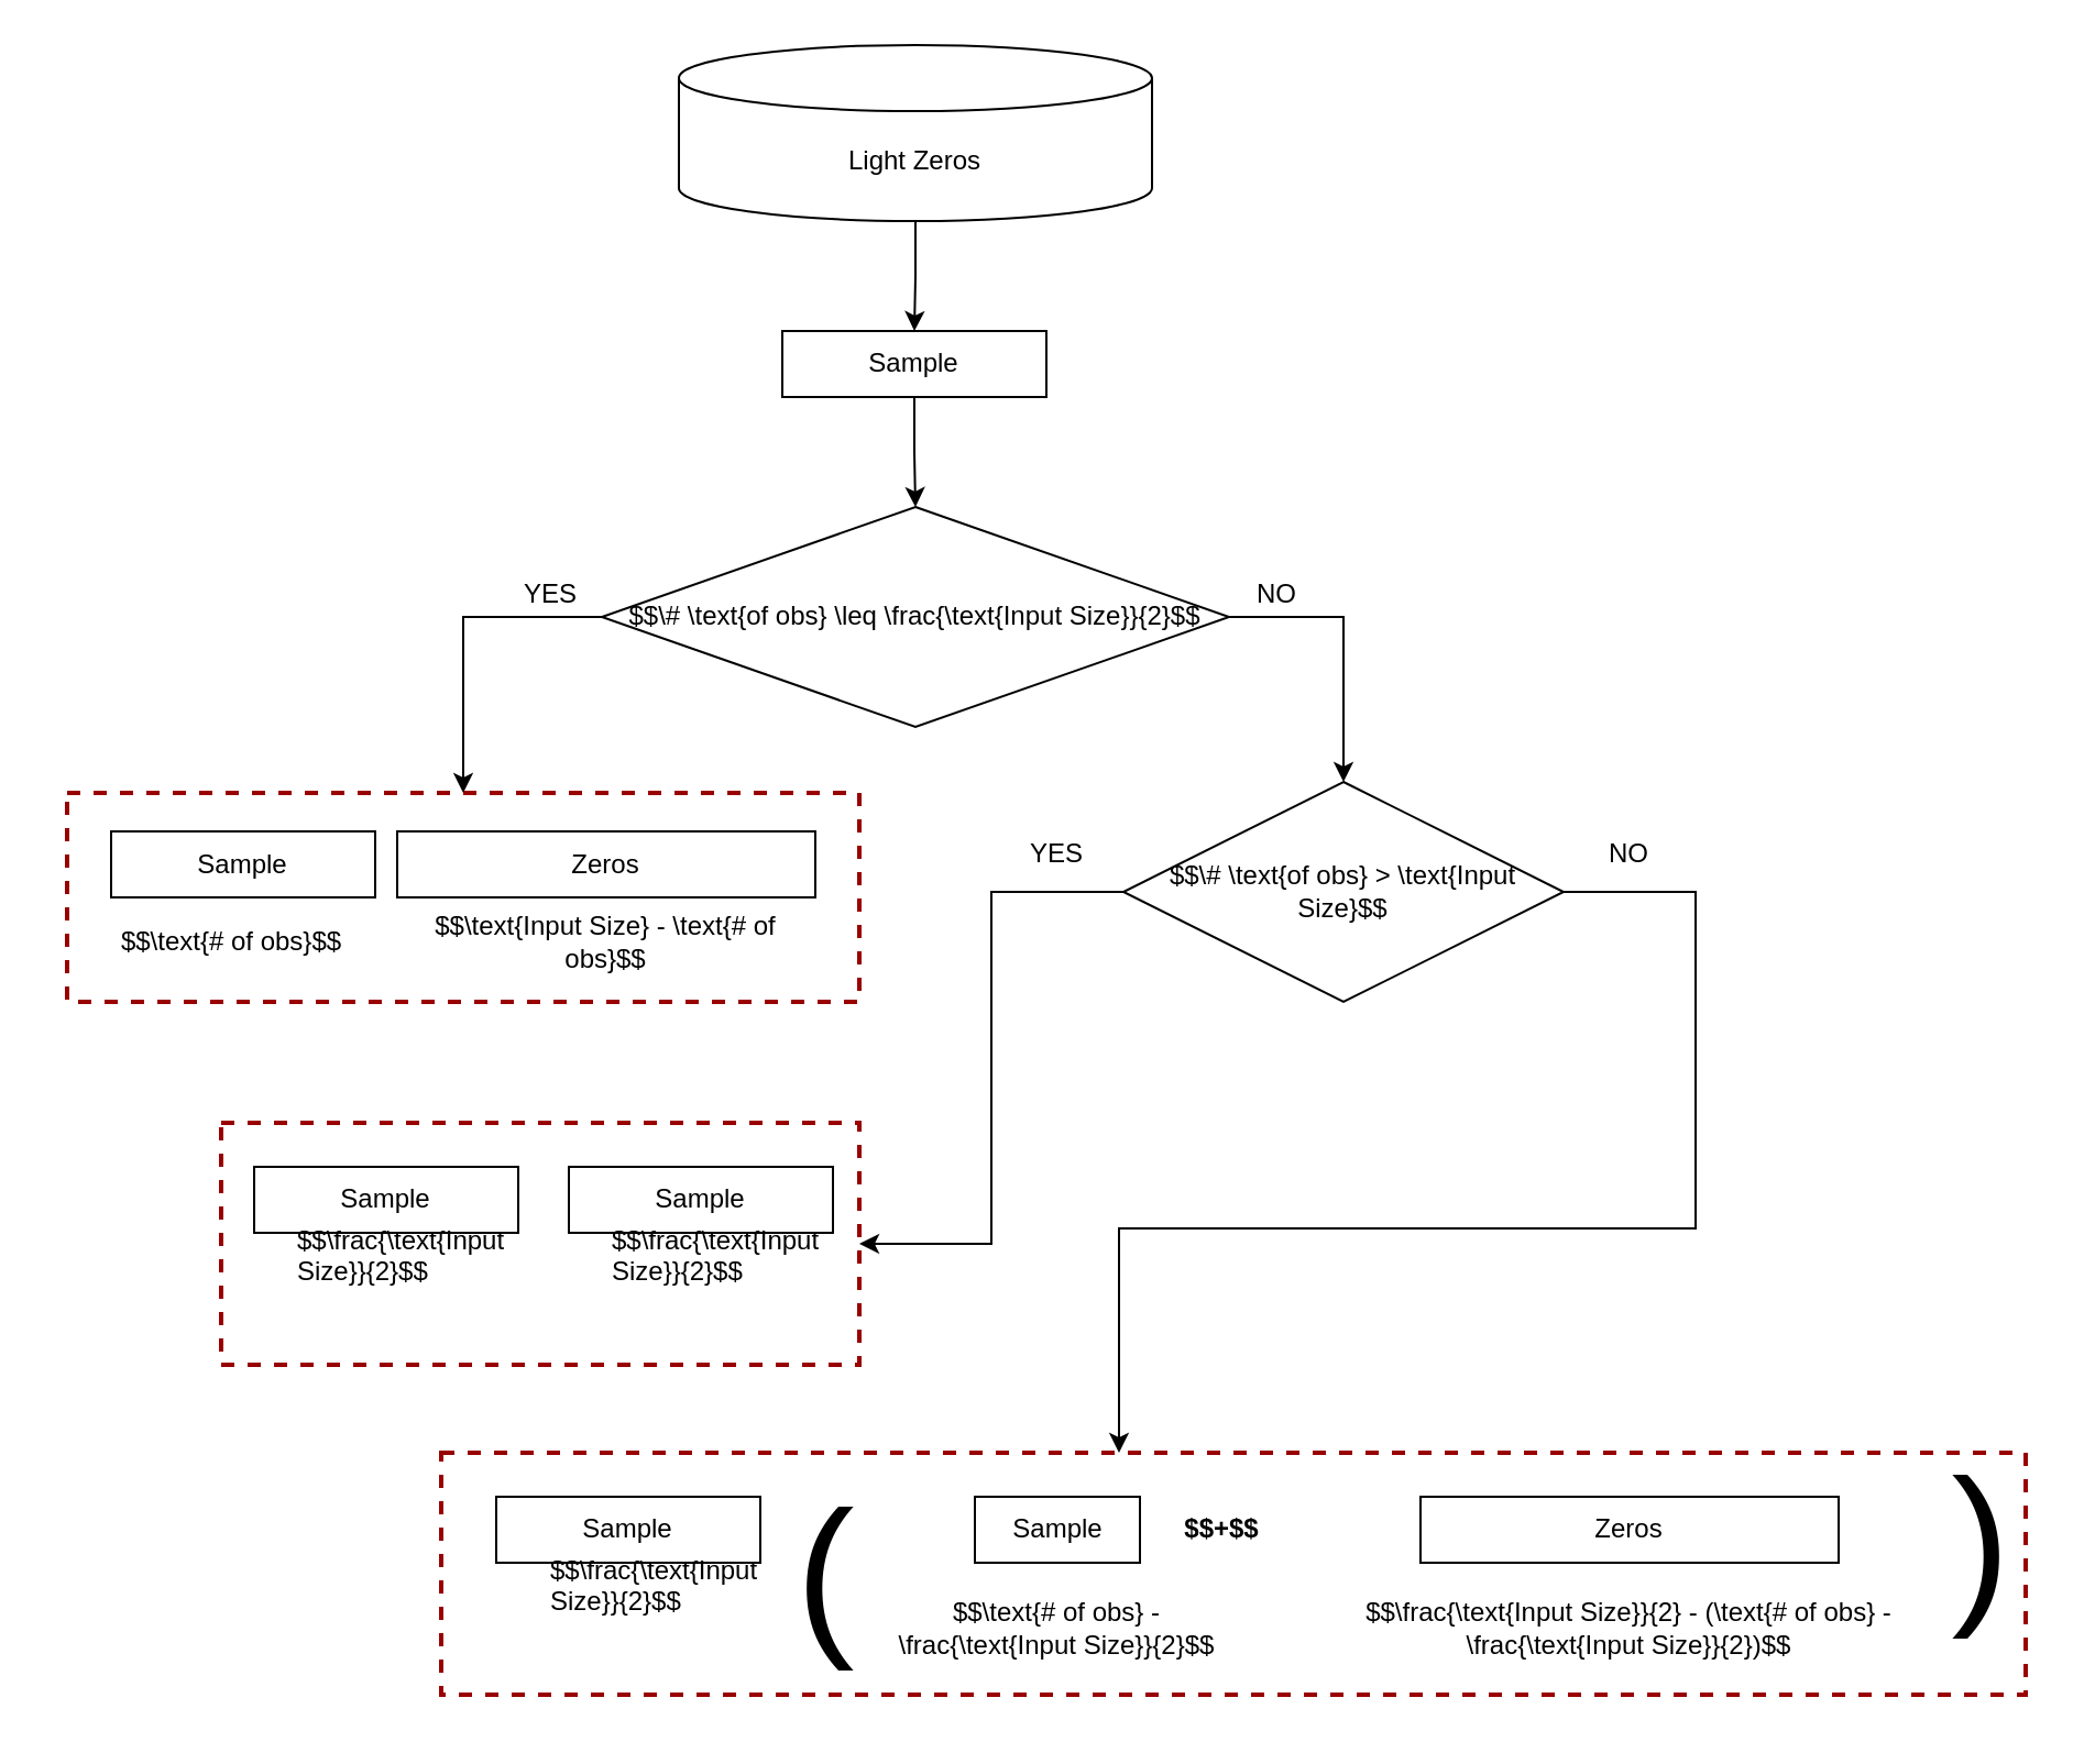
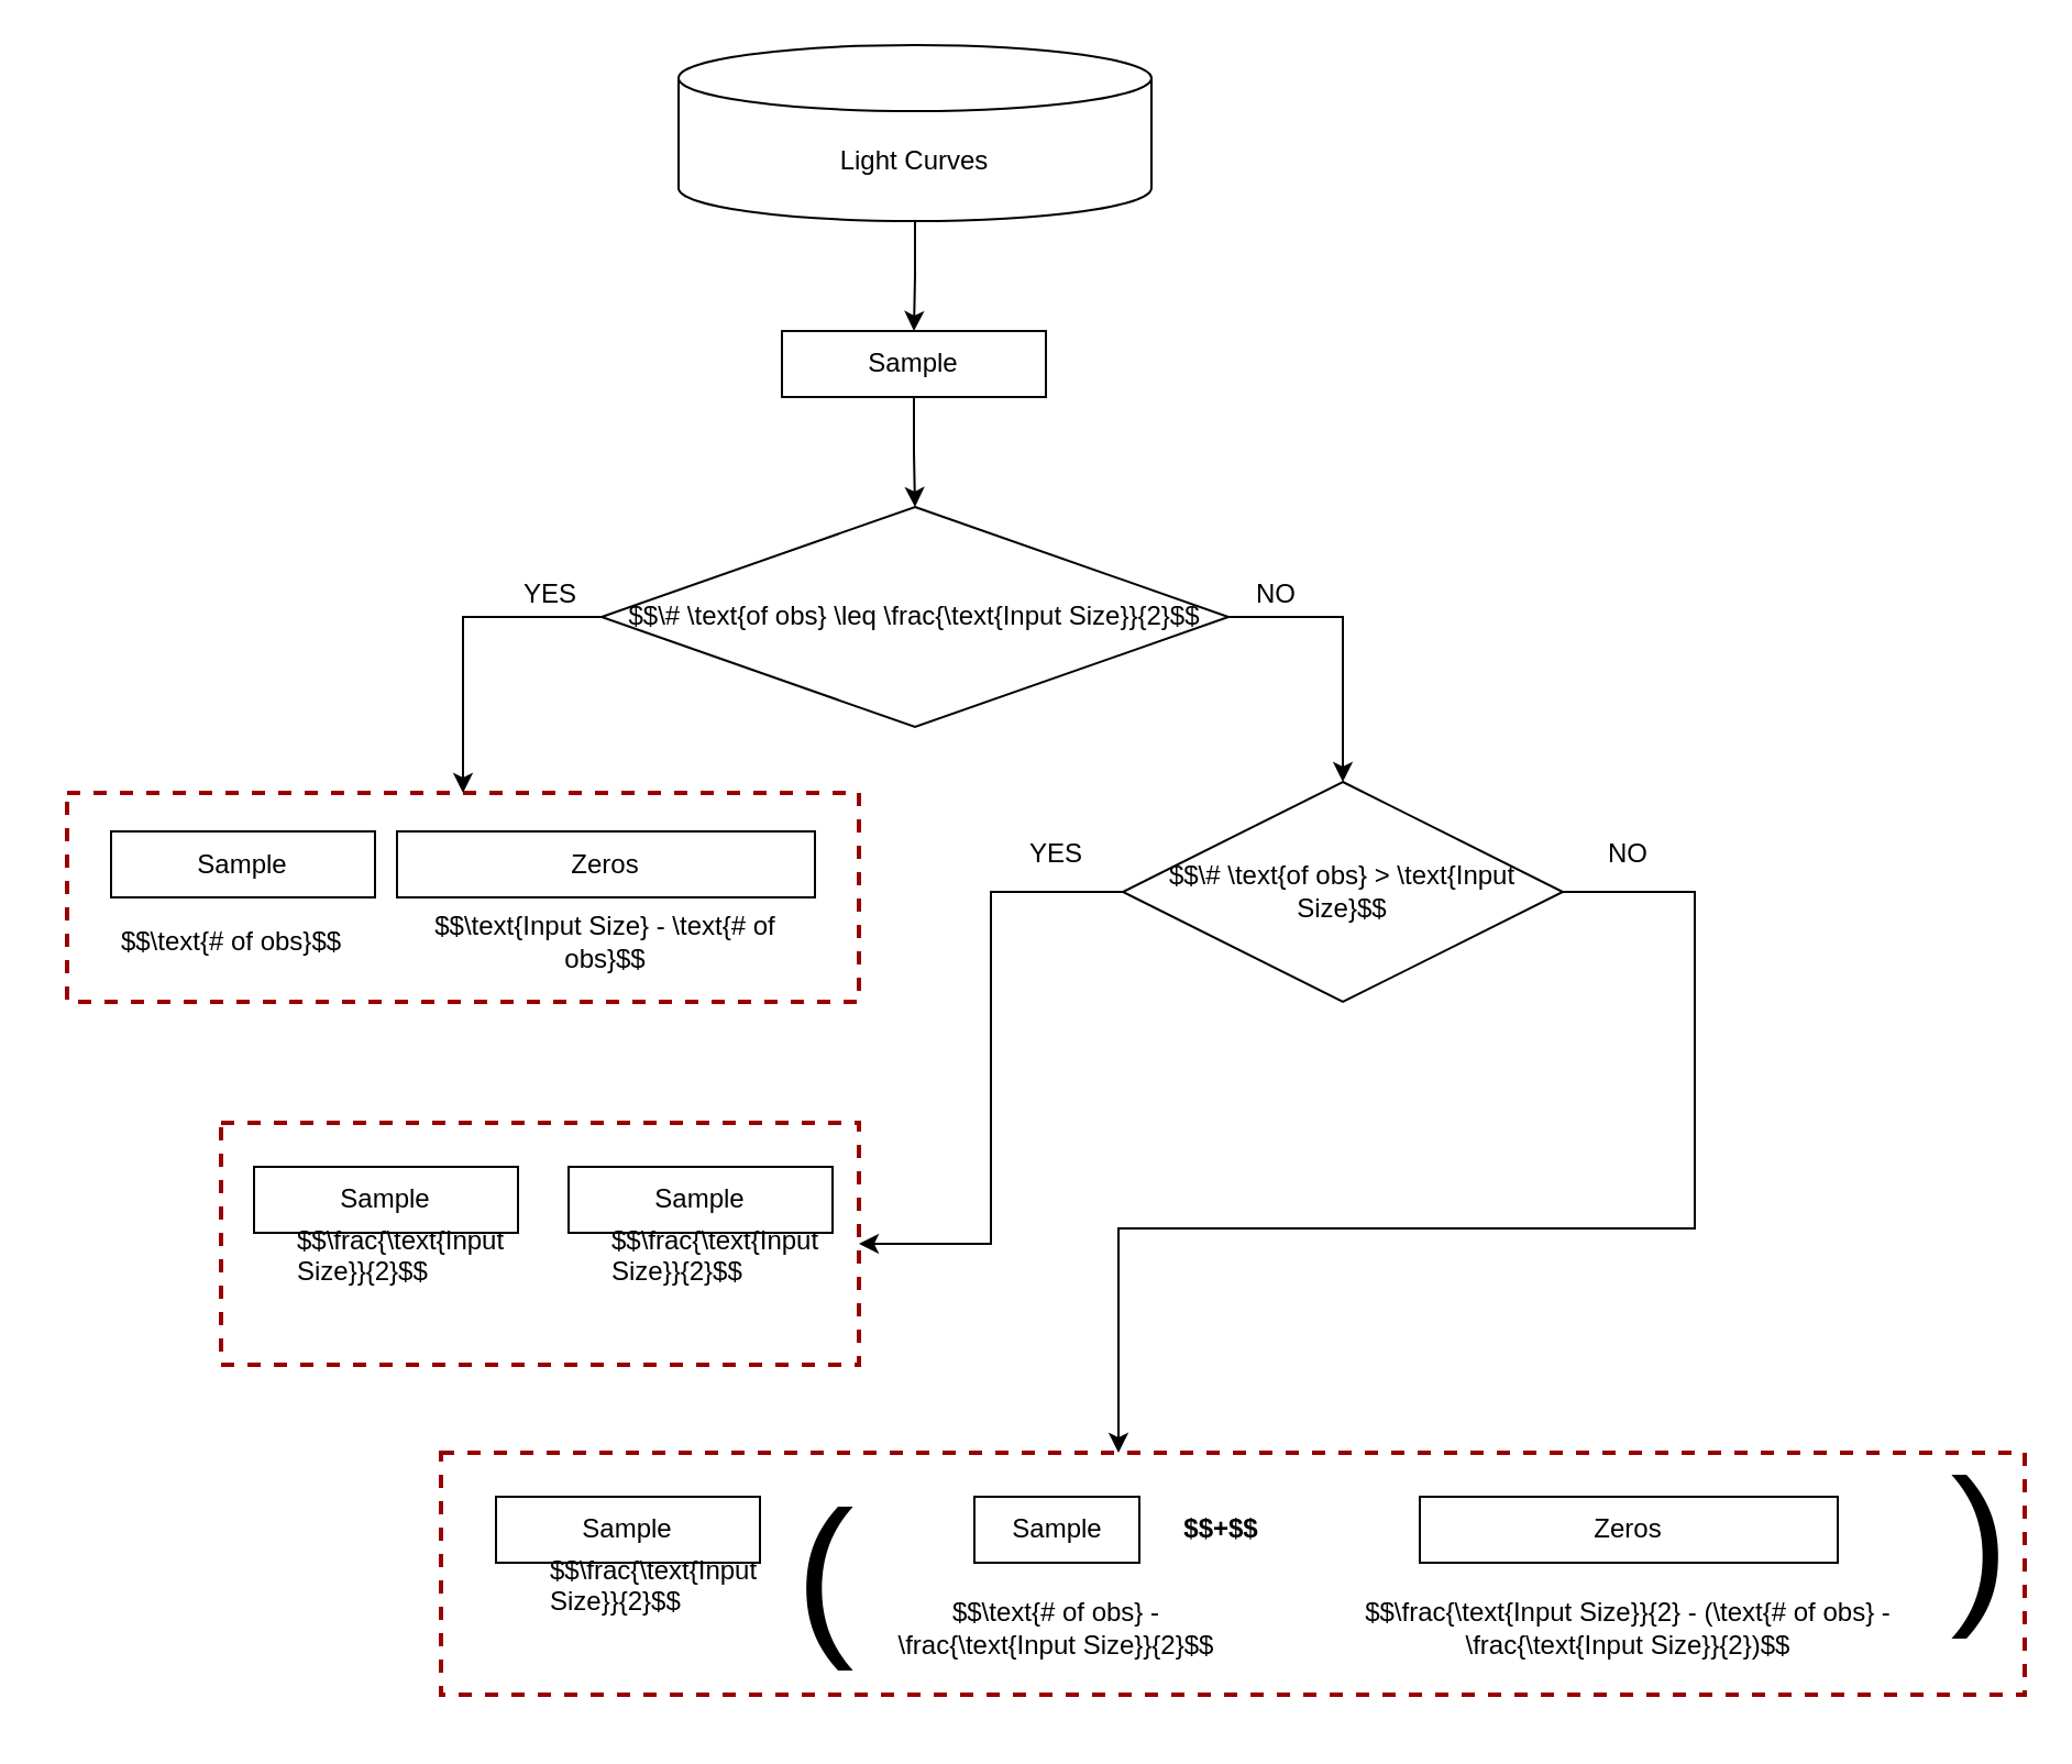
- <mxCell id="5" value="Light Zeros" style="shape=cylinder3;whiteSpace=wrap;html=1;boundedLbl=1;backgroundOutline=1;size=15;" parent="1" vertex="1"><mxGeometry x="308" y="20" width="215" height="80" as="geometry" /></mxCell>
+ <mxCell id="5" value="Light Curves" style="shape=cylinder3;whiteSpace=wrap;html=1;boundedLbl=1;backgroundOutline=1;size=15;" parent="1" vertex="1"><mxGeometry x="308" y="20" width="215" height="80" as="geometry" /></mxCell>
